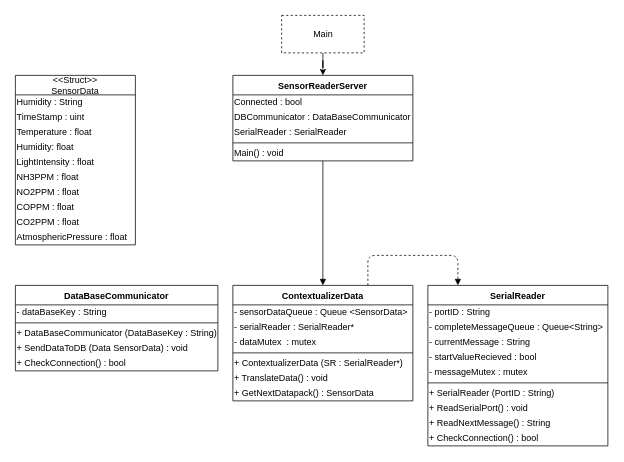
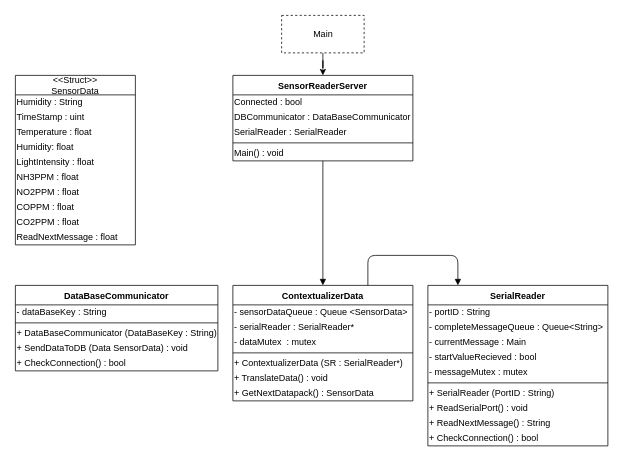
- <mxCell id="12" value="AtmosphericPressure : float" style="text;html=1;align=left;verticalAlign=middle;resizable=0;points=[];autosize=1;strokeColor=none;fillColor=none;" vertex="1" parent="2"><mxGeometry y="206" width="160" height="20" as="geometry" /></mxCell>
+ <mxCell id="12" value="ReadNextMessage : float" style="text;html=1;align=left;verticalAlign=middle;resizable=0;points=[];autosize=1;strokeColor=none;fillColor=none;" vertex="1" parent="2"><mxGeometry y="206" width="160" height="20" as="geometry" /></mxCell>
- <mxCell id="45" value="" style="endArrow=block;endFill=1;html=1;edgeStyle=orthogonalEdgeStyle;align=left;verticalAlign=top;dashed=1;" edge="1" parent="1" source="36" target="25"><mxGeometry x="-1" relative="1" as="geometry"><mxPoint x="420" y="224" as="sourcePoint" /><mxPoint x="550" y="290" as="targetPoint" /><Array as="points"><mxPoint x="490" y="340" /><mxPoint x="610" y="340" /></Array></mxGeometry></mxCell>
+ <mxCell id="45" value="" style="endArrow=block;endFill=1;html=1;edgeStyle=orthogonalEdgeStyle;align=left;verticalAlign=top;" edge="1" parent="1" source="36" target="25"><mxGeometry x="-1" relative="1" as="geometry"><mxPoint x="420" y="224" as="sourcePoint" /><mxPoint x="550" y="290" as="targetPoint" /><Array as="points"><mxPoint x="490" y="340" /><mxPoint x="610" y="340" /></Array></mxGeometry></mxCell>
- <mxCell id="28" value="- currentMessage : String" style="text;html=1;align=left;verticalAlign=middle;resizable=0;points=[];autosize=1;strokeColor=none;fillColor=none;" vertex="1" parent="25"><mxGeometry y="66" width="240" height="20" as="geometry" /></mxCell>
+ <mxCell id="28" value="- currentMessage : Main" style="text;html=1;align=left;verticalAlign=middle;resizable=0;points=[];autosize=1;strokeColor=none;fillColor=none;" vertex="1" parent="25"><mxGeometry y="66" width="240" height="20" as="geometry" /></mxCell>
